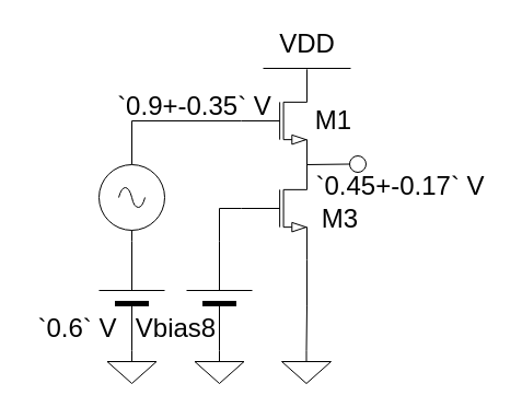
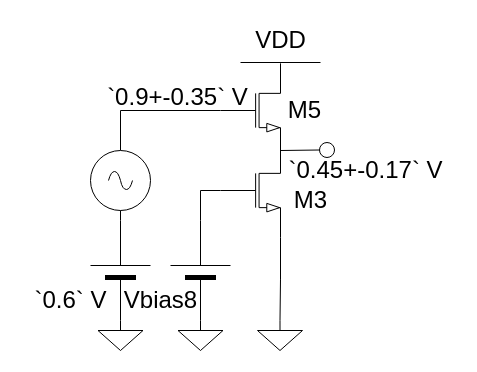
- <mxCell id="23" value="&lt;span style=&quot;font-size: 24px;&quot;&gt;M1&lt;/span&gt;" style="text;html=1;align=center;verticalAlign=middle;resizable=0;points=[];autosize=1;strokeColor=none;fillColor=none;fontSize=11;fontFamily=Helvetica;fontColor=default;" parent="1" vertex="1"><mxGeometry x="274" y="90" width="60" height="40" as="geometry" /></mxCell>
+ <mxCell id="23" value="&lt;span style=&quot;font-size: 24px;&quot;&gt;M5&lt;/span&gt;" style="text;html=1;align=center;verticalAlign=middle;resizable=0;points=[];autosize=1;strokeColor=none;fillColor=none;fontSize=11;fontFamily=Helvetica;fontColor=default;" parent="1" vertex="1"><mxGeometry x="274" y="90" width="60" height="40" as="geometry" /></mxCell>
